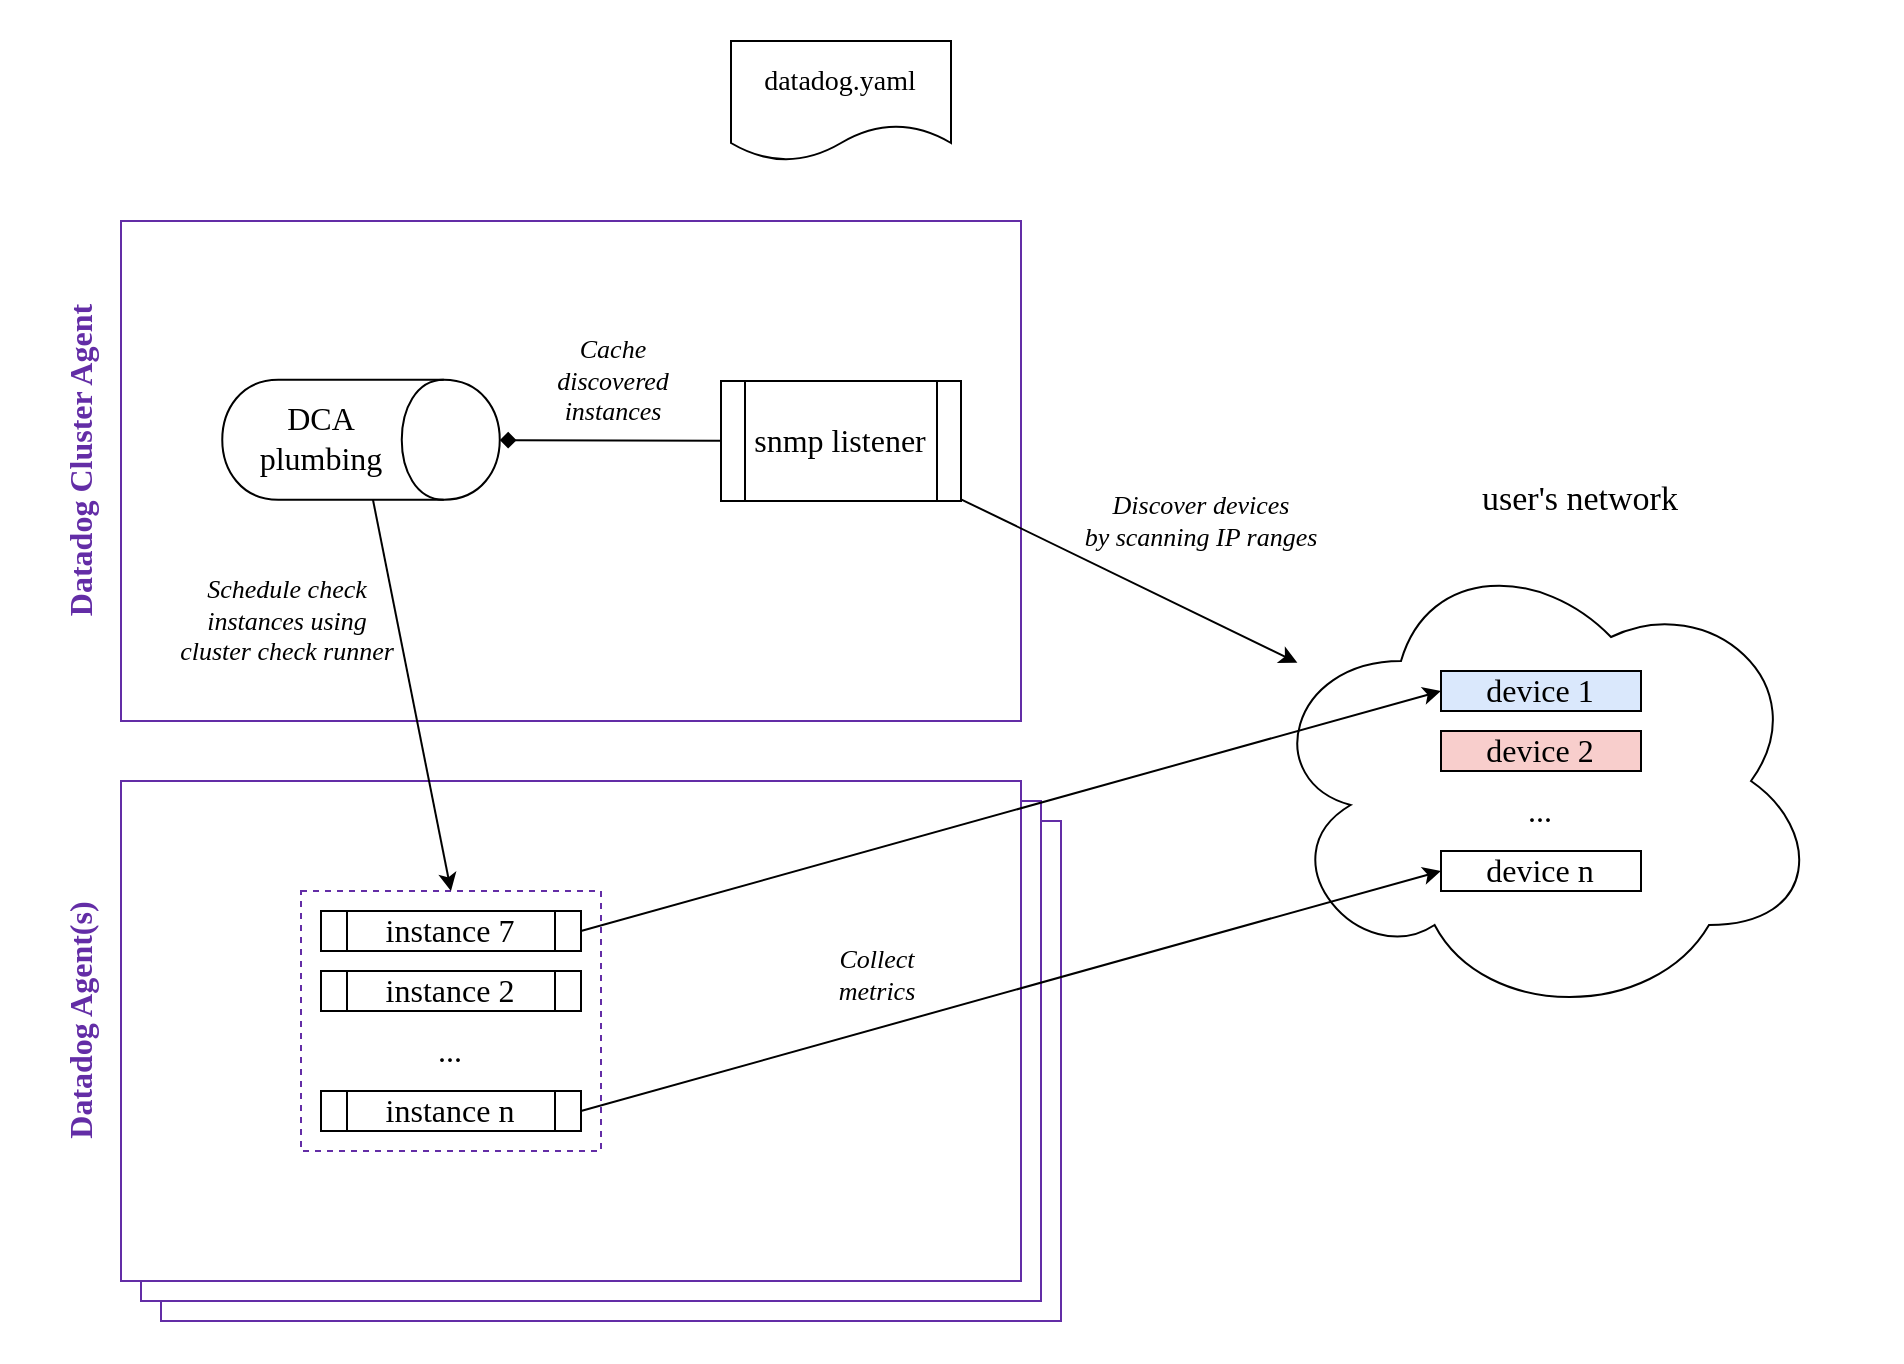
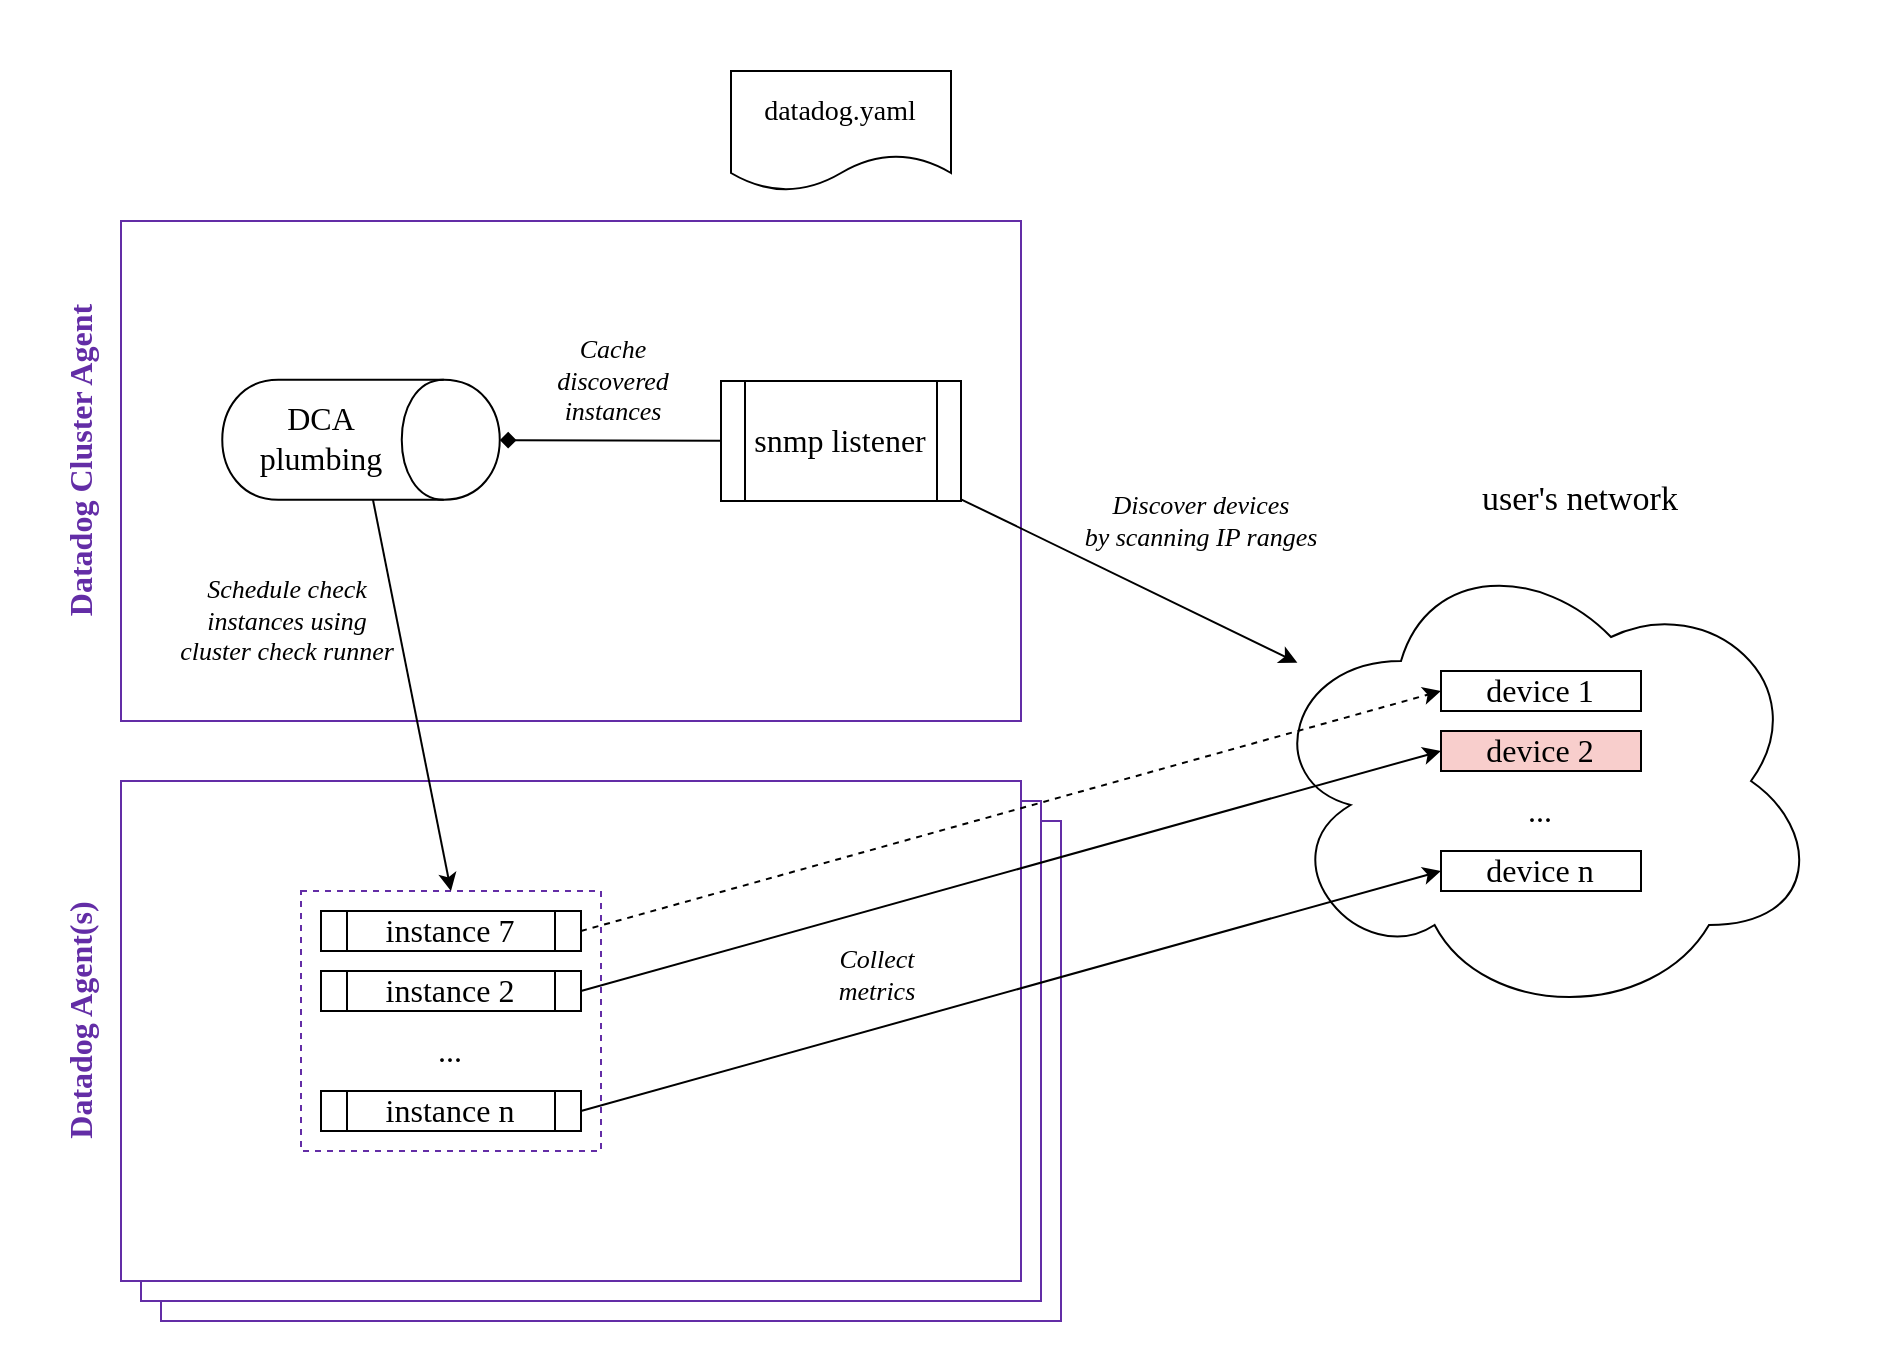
- <mxCell id="15" value="datadog.yaml" style="shape=document;whiteSpace=wrap;html=1;boundedLbl=1;labelBackgroundColor=none;fontFamily=fira code;fontSize=14;" parent="1" vertex="1"><mxGeometry x="365" y="20" width="110" height="60" as="geometry" /></mxCell>
+ <mxCell id="15" value="datadog.yaml" style="shape=document;whiteSpace=wrap;html=1;boundedLbl=1;labelBackgroundColor=none;fontFamily=fira code;fontSize=14;" parent="1" vertex="1"><mxGeometry x="365" y="35" width="110" height="60" as="geometry" /></mxCell>
- <mxCell id="8" value="device 1" style="rounded=0;whiteSpace=wrap;html=1;fontFamily=fira code;fontSize=16;fillColor=#dae8fc;" parent="1" vertex="1"><mxGeometry x="720" y="335" width="100" height="20" as="geometry" /></mxCell>
+ <mxCell id="8" value="device 1" style="rounded=0;whiteSpace=wrap;html=1;fontFamily=fira code;fontSize=16;" parent="1" vertex="1"><mxGeometry x="720" y="335" width="100" height="20" as="geometry" /></mxCell>
- <mxCell id="25" value="" style="endArrow=classic;html=1;fontFamily=fira code;fontSize=16;labelBackgroundColor=none;entryX=0;entryY=0.5;entryDx=0;entryDy=0;exitX=1;exitY=0.5;exitDx=0;exitDy=0;" parent="1" source="21" target="8" edge="1"><mxGeometry x="0.264" y="38" width="50" height="50" relative="1" as="geometry"><mxPoint x="480" y="145.882" as="sourcePoint" /><mxPoint x="606.854" y="179.461" as="targetPoint" /><mxPoint as="offset" /></mxGeometry></mxCell>
+ <mxCell id="25" value="" style="endArrow=classic;html=1;fontFamily=fira code;fontSize=16;labelBackgroundColor=none;entryX=0;entryY=0.5;entryDx=0;entryDy=0;exitX=1;exitY=0.5;exitDx=0;exitDy=0;dashed=1;" parent="1" source="21" target="8" edge="1"><mxGeometry x="0.264" y="38" width="50" height="50" relative="1" as="geometry"><mxPoint x="480" y="145.882" as="sourcePoint" /><mxPoint x="606.854" y="179.461" as="targetPoint" /><mxPoint as="offset" /></mxGeometry></mxCell>
+ <mxCell id="27" value="" style="endArrow=classic;html=1;fontFamily=fira code;fontSize=16;labelBackgroundColor=none;exitX=1;exitY=0.5;exitDx=0;exitDy=0;entryX=0;entryY=0.5;entryDx=0;entryDy=0;" parent="1" source="22" target="9" edge="1"><mxGeometry x="0.264" y="38" width="50" height="50" relative="1" as="geometry"><mxPoint x="490" y="221.613" as="sourcePoint" /><mxPoint x="710" y="190" as="targetPoint" /><mxPoint as="offset" /></mxGeometry></mxCell>
